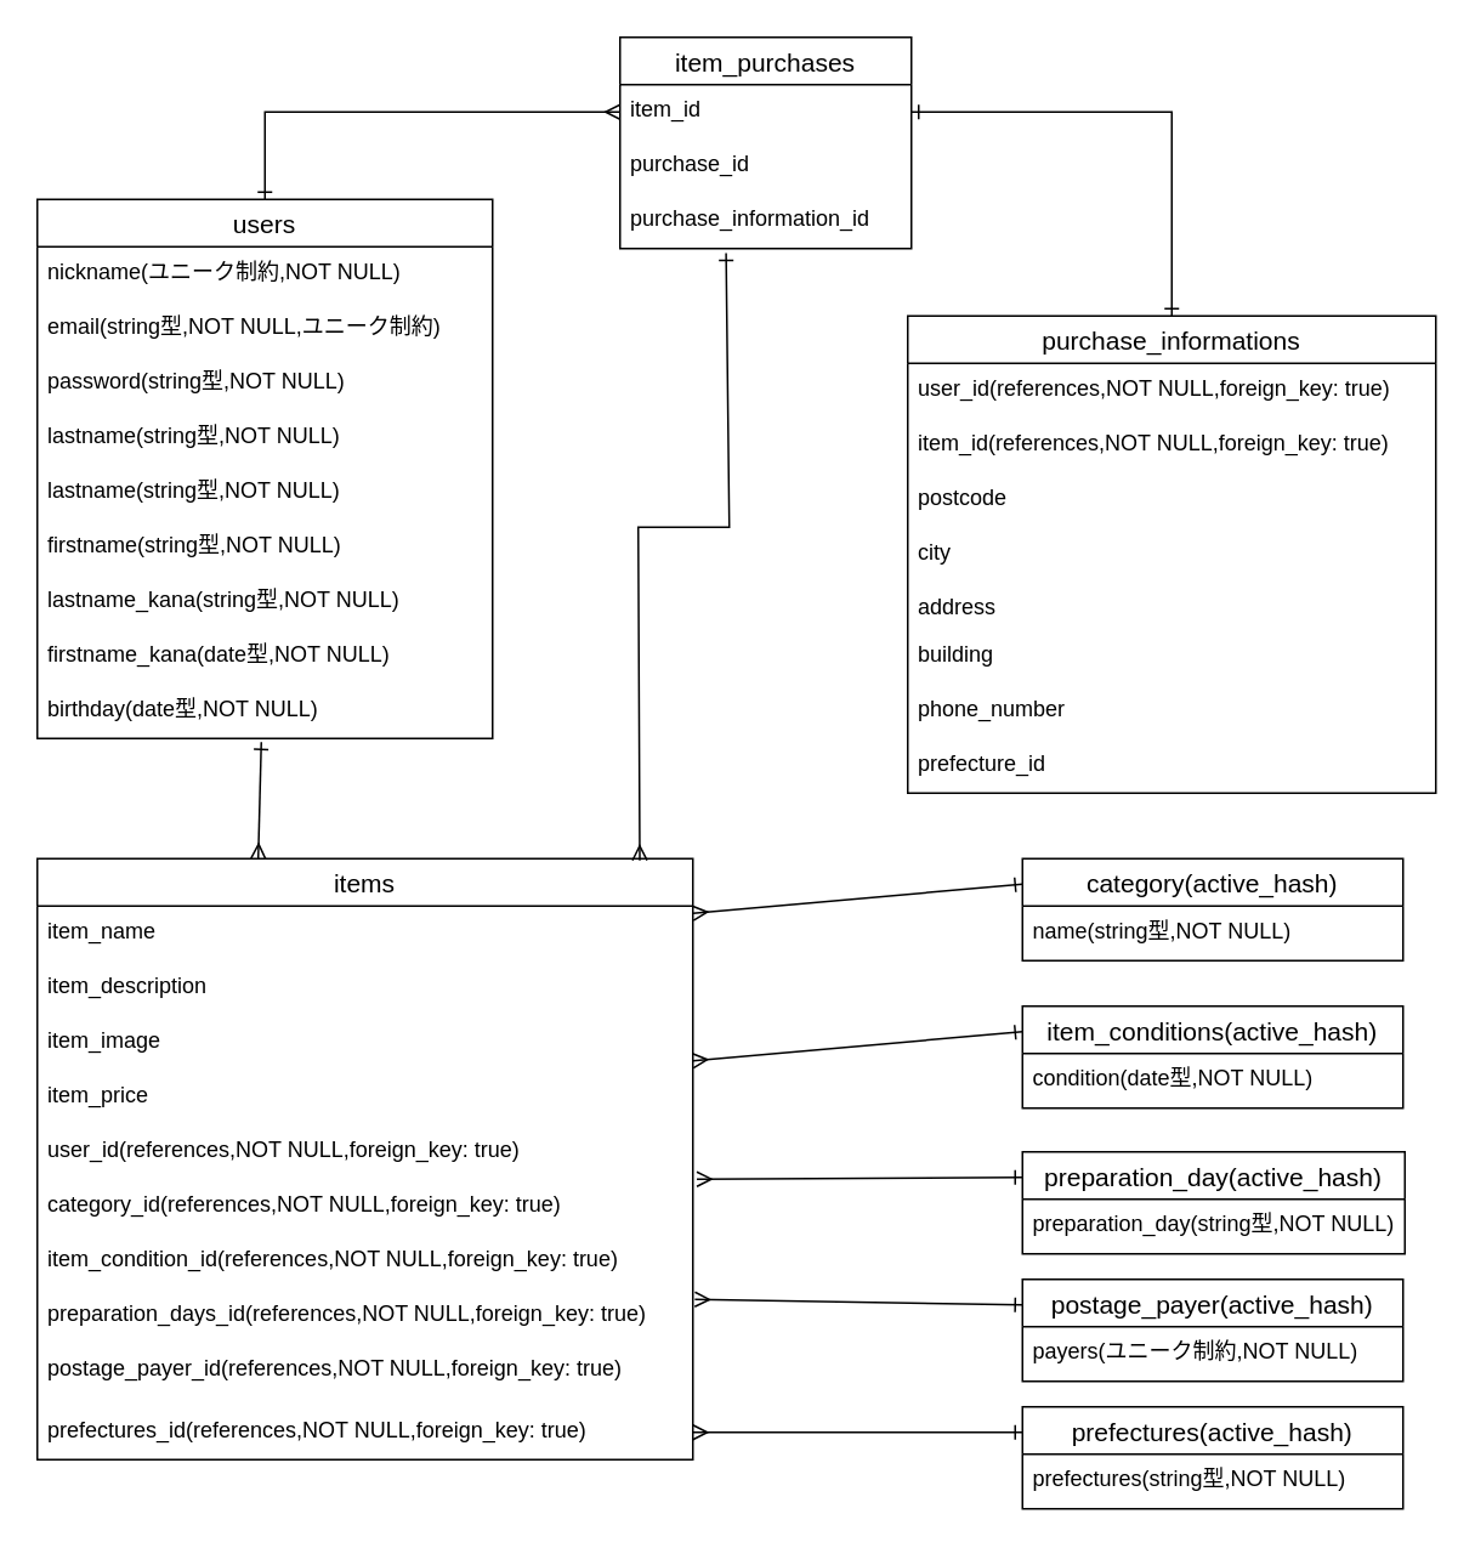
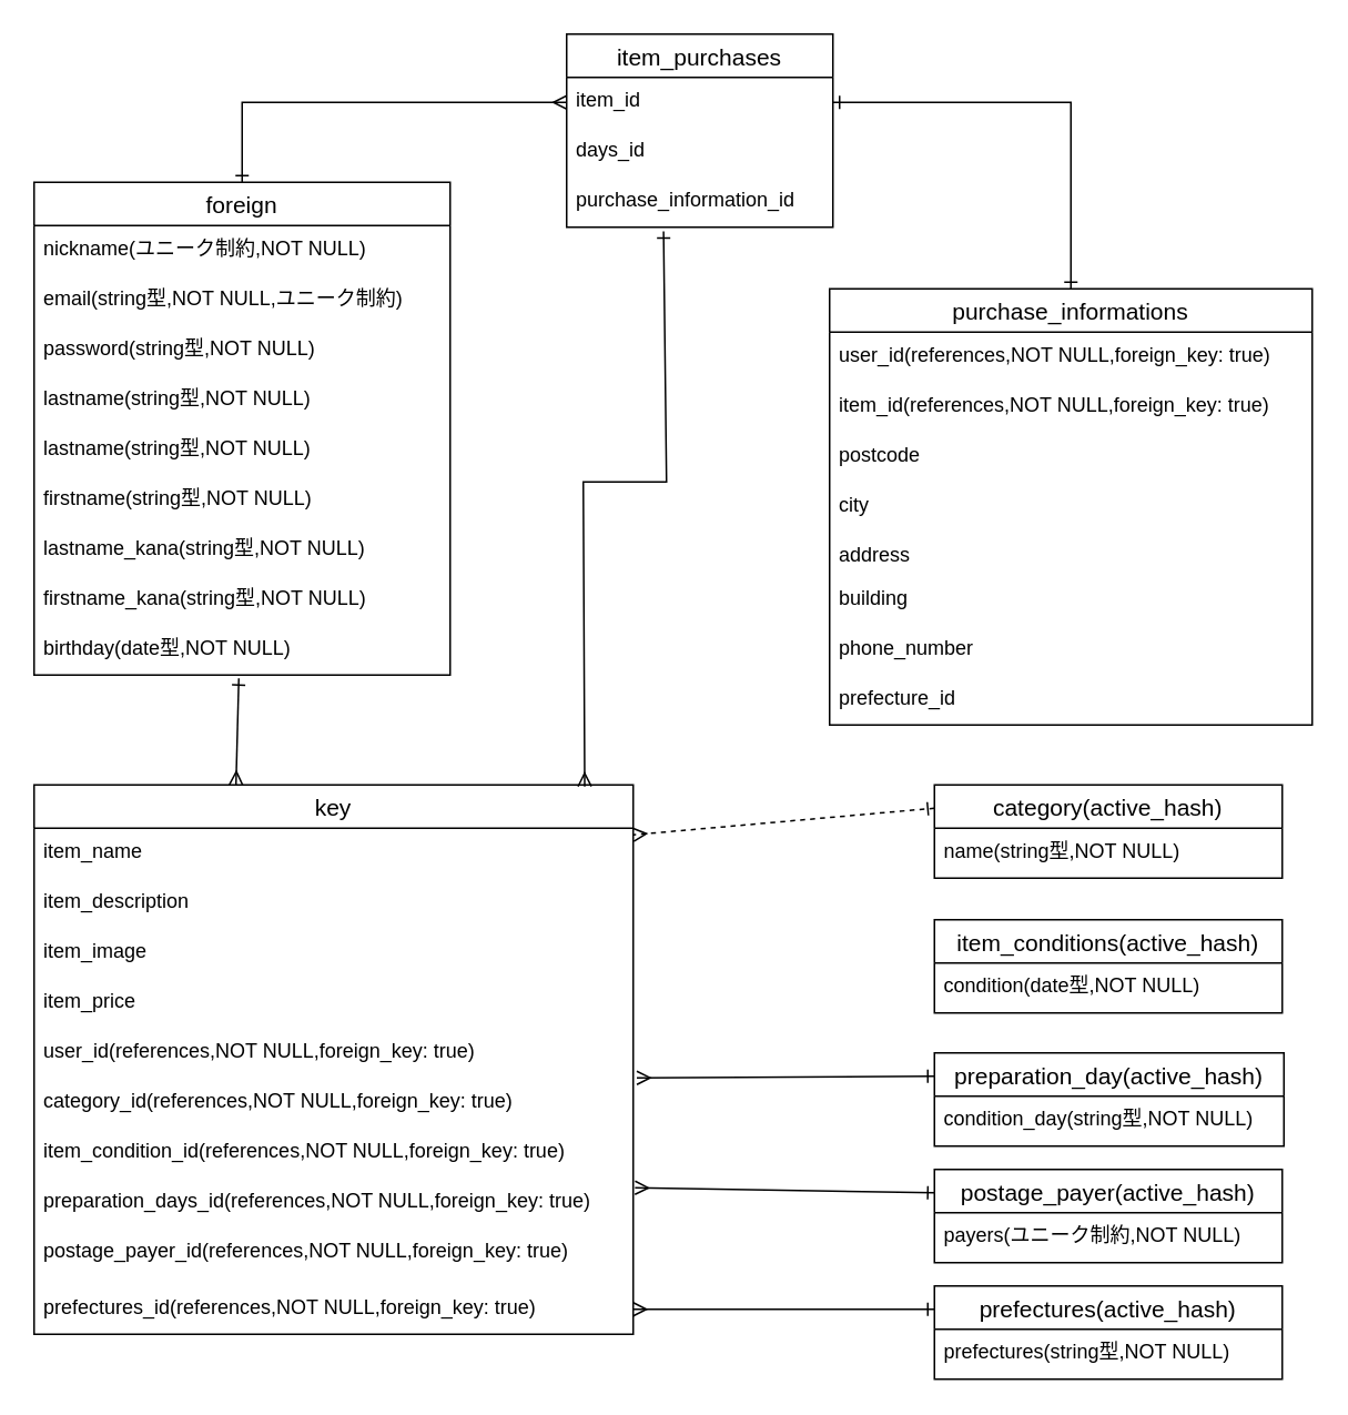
- <mxCell id="51" value="purchase_id" style="text;strokeColor=none;fillColor=none;spacingLeft=4;spacingRight=4;overflow=hidden;rotatable=0;points=[[0,0.5],[1,0.5]];portConstraint=eastwest;fontSize=12;" vertex="1" parent="49"><mxGeometry y="56" width="160" height="30" as="geometry" /></mxCell>
+ <mxCell id="51" value="days_id" style="text;strokeColor=none;fillColor=none;spacingLeft=4;spacingRight=4;overflow=hidden;rotatable=0;points=[[0,0.5],[1,0.5]];portConstraint=eastwest;fontSize=12;" vertex="1" parent="49"><mxGeometry y="56" width="160" height="30" as="geometry" /></mxCell>
- <mxCell id="2" value="users" style="swimlane;fontStyle=0;childLayout=stackLayout;horizontal=1;startSize=26;horizontalStack=0;resizeParent=1;resizeParentMax=0;resizeLast=0;collapsible=1;marginBottom=0;align=center;fontSize=14;" vertex="1" parent="1"><mxGeometry y="109" width="250" height="296" as="geometry" x="20" /></mxCell>
+ <mxCell id="2" value="foreign" style="swimlane;fontStyle=0;childLayout=stackLayout;horizontal=1;startSize=26;horizontalStack=0;resizeParent=1;resizeParentMax=0;resizeLast=0;collapsible=1;marginBottom=0;align=center;fontSize=14;" vertex="1" parent="1"><mxGeometry y="109" width="250" height="296" as="geometry" x="20" /></mxCell>
- <mxCell id="10" value="firstname_kana(date型,NOT NULL)" style="text;strokeColor=none;fillColor=none;spacingLeft=4;spacingRight=4;overflow=hidden;rotatable=0;points=[[0,0.5],[1,0.5]];portConstraint=eastwest;fontSize=12;" vertex="1" parent="2"><mxGeometry y="236" width="250" height="30" as="geometry" /></mxCell>
+ <mxCell id="10" value="firstname_kana(string型,NOT NULL)" style="text;strokeColor=none;fillColor=none;spacingLeft=4;spacingRight=4;overflow=hidden;rotatable=0;points=[[0,0.5],[1,0.5]];portConstraint=eastwest;fontSize=12;" vertex="1" parent="2"><mxGeometry y="236" width="250" height="30" as="geometry" /></mxCell>
- <mxCell id="12" value="items" style="swimlane;fontStyle=0;childLayout=stackLayout;horizontal=1;startSize=26;horizontalStack=0;resizeParent=1;resizeParentMax=0;resizeLast=0;collapsible=1;marginBottom=0;align=center;fontSize=14;" vertex="1" parent="1"><mxGeometry y="471" width="360" height="330" as="geometry" x="20" /></mxCell>
+ <mxCell id="12" value="key" style="swimlane;fontStyle=0;childLayout=stackLayout;horizontal=1;startSize=26;horizontalStack=0;resizeParent=1;resizeParentMax=0;resizeLast=0;collapsible=1;marginBottom=0;align=center;fontSize=14;" vertex="1" parent="1"><mxGeometry y="471" width="360" height="330" as="geometry" x="20" /></mxCell>
- <mxCell id="36" style="edgeStyle=none;rounded=0;html=1;exitX=0;exitY=0.25;exitDx=0;exitDy=0;entryX=1;entryY=0.133;entryDx=0;entryDy=0;startArrow=ERone;startFill=0;endArrow=ERmany;endFill=0;entryPerimeter=0;" edge="1" parent="1" source="34" target="13"><mxGeometry relative="1" as="geometry"><mxPoint x="380" y="465" as="sourcePoint" /></mxGeometry></mxCell>
+ <mxCell id="36" style="edgeStyle=none;rounded=0;html=1;exitX=0;exitY=0.25;exitDx=0;exitDy=0;entryX=1;entryY=0.133;entryDx=0;entryDy=0;startArrow=ERone;startFill=0;endArrow=ERmany;endFill=0;entryPerimeter=0;dashed=1;" edge="1" parent="1" source="34" target="13"><mxGeometry relative="1" as="geometry"><mxPoint x="380" y="465" as="sourcePoint" /></mxGeometry></mxCell>
- <mxCell id="37" style="edgeStyle=none;rounded=0;html=1;exitX=0;exitY=0.25;exitDx=0;exitDy=0;entryX=1;entryY=0.833;entryDx=0;entryDy=0;entryPerimeter=0;startArrow=ERone;startFill=0;endArrow=ERmany;endFill=0;" edge="1" parent="1" source="38" target="15"><mxGeometry relative="1" as="geometry" /></mxCell>
- <mxCell id="42" value="preparation_day(string型,NOT NULL)" style="text;strokeColor=none;fillColor=none;spacingLeft=4;spacingRight=4;overflow=hidden;rotatable=0;points=[[0,0.5],[1,0.5]];portConstraint=eastwest;fontSize=12;" vertex="1" parent="41"><mxGeometry y="26" width="210" height="30" as="geometry" /></mxCell>
+ <mxCell id="42" value="condition_day(string型,NOT NULL)" style="text;strokeColor=none;fillColor=none;spacingLeft=4;spacingRight=4;overflow=hidden;rotatable=0;points=[[0,0.5],[1,0.5]];portConstraint=eastwest;fontSize=12;" vertex="1" parent="41"><mxGeometry y="26" width="210" height="30" as="geometry" /></mxCell>
